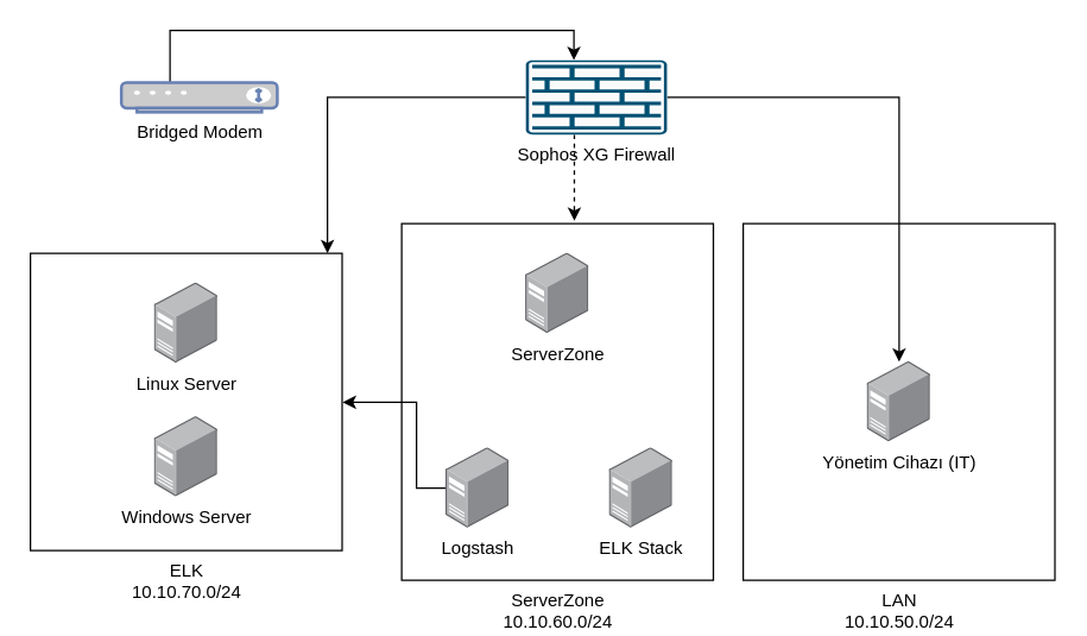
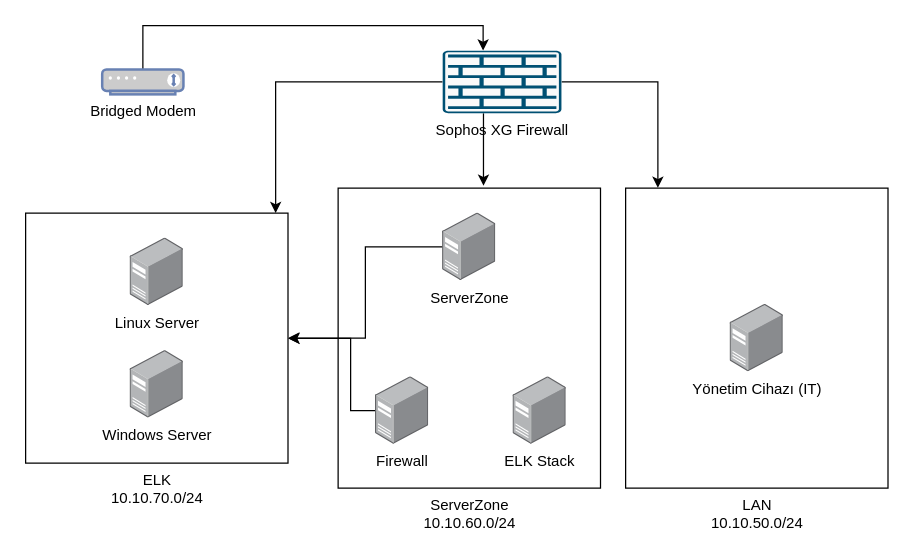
- <mxCell id="7" value="&lt;div&gt;&lt;font color=&quot;#000000&quot;&gt;Bridged Modem&lt;/font&gt;&lt;/div&gt;" style="fontColor=#0066CC;verticalAlign=top;verticalLabelPosition=bottom;labelPosition=center;align=center;html=1;outlineConnect=0;fillColor=#CCCCCC;strokeColor=#6881B3;gradientColor=none;gradientDirection=north;strokeWidth=2;shape=mxgraph.networks.modem;" vertex="1" parent="1"><mxGeometry x="81.25" y="55" width="105" height="20" as="geometry" /></mxCell>
+ <mxCell id="7" value="&lt;div&gt;&lt;font color=&quot;#000000&quot;&gt;Bridged Modem&lt;/font&gt;&lt;/div&gt;" style="fontColor=#0066CC;verticalAlign=top;verticalLabelPosition=bottom;labelPosition=center;align=center;html=1;outlineConnect=0;fillColor=#CCCCCC;strokeColor=#6881B3;gradientColor=none;gradientDirection=north;strokeWidth=2;shape=mxgraph.networks.modem;" vertex="1" parent="1"><mxGeometry x="81.25" y="55" width="65" height="20" as="geometry" /></mxCell>
- <mxCell id="10" style="edgeStyle=orthogonalEdgeStyle;rounded=0;orthogonalLoop=1;jettySize=auto;html=1;" edge="1" parent="1" source="11" target="18"><mxGeometry relative="1" as="geometry" /></mxCell>
+ <mxCell id="10" style="edgeStyle=orthogonalEdgeStyle;rounded=0;orthogonalLoop=1;jettySize=auto;html=1;entryX=0.123;entryY=-0.001;entryDx=0;entryDy=0;entryPerimeter=0;" edge="1" parent="1" source="11" target="2"><mxGeometry relative="1" as="geometry" /></mxCell>
- <mxCell id="8" style="edgeStyle=orthogonalEdgeStyle;rounded=0;orthogonalLoop=1;jettySize=auto;html=1;entryX=0.554;entryY=-0.008;entryDx=0;entryDy=0;entryPerimeter=0;dashed=1;" edge="1" parent="1" source="11" target="3"><mxGeometry relative="1" as="geometry"><Array as="points"><mxPoint x="386" y="83" /><mxPoint x="386" y="83" /></Array></mxGeometry></mxCell>
+ <mxCell id="8" style="edgeStyle=orthogonalEdgeStyle;rounded=0;orthogonalLoop=1;jettySize=auto;html=1;entryX=0.554;entryY=-0.008;entryDx=0;entryDy=0;entryPerimeter=0;" edge="1" parent="1" source="11" target="3"><mxGeometry relative="1" as="geometry"><Array as="points"><mxPoint x="386" y="83" /><mxPoint x="386" y="83" /></Array></mxGeometry></mxCell>
+ <mxCell id="12" style="edgeStyle=orthogonalEdgeStyle;rounded=0;orthogonalLoop=1;jettySize=auto;html=1;" edge="1" parent="1" source="13" target="4"><mxGeometry relative="1" as="geometry" /></mxCell>
- <mxCell id="15" value="Logstash" style="points=[];aspect=fixed;html=1;align=center;shadow=0;dashed=0;image;image=img/lib/allied_telesis/computer_and_terminals/Server_Desktop.svg;" vertex="1" parent="1"><mxGeometry x="300" y="301" width="42.6" height="54" as="geometry" /></mxCell>
+ <mxCell id="15" value="Firewall" style="points=[];aspect=fixed;html=1;align=center;shadow=0;dashed=0;image;image=img/lib/allied_telesis/computer_and_terminals/Server_Desktop.svg;" vertex="1" parent="1"><mxGeometry x="300" y="301" width="42.6" height="54" as="geometry" /></mxCell>
